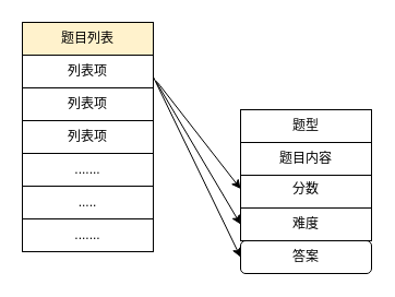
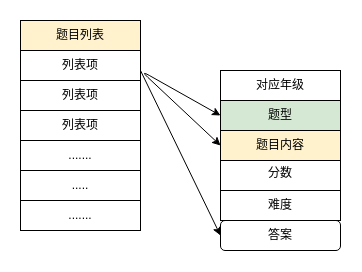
+ <mxCell id="13" value="" style="endArrow=classic;startArrow=classic;html=1;entryX=0;entryY=0.5;entryDx=0;entryDy=0;exitX=0;exitY=0.5;exitDx=0;exitDy=0;" edge="1" parent="1" source="11" target="12"><mxGeometry width="50" height="50" relative="1" as="geometry"><mxPoint x="140" y="180" as="sourcePoint" /><mxPoint x="190" y="130" as="targetPoint" /><Array as="points"><mxPoint x="140" y="70" /></Array></mxGeometry></mxCell>
+ <mxCell id="9" value="对应年级" style="rounded=0;whiteSpace=wrap;html=1;" vertex="1" parent="1"><mxGeometry x="220" y="70" width="120" height="30" as="geometry" /></mxCell>
- <mxCell id="12" value="题型" style="rounded=0;whiteSpace=wrap;html=1;" vertex="1" parent="1"><mxGeometry x="220" y="100" width="120" height="30" as="geometry" /></mxCell>
+ <mxCell id="12" value="题型" style="rounded=0;whiteSpace=wrap;html=1;fillColor=#d5e8d4;" vertex="1" parent="1"><mxGeometry x="220" y="100" width="120" height="30" as="geometry" /></mxCell>
- <mxCell id="16" value="" style="endArrow=classic;startArrow=classic;html=1;entryX=0;entryY=0.5;entryDx=0;entryDy=0;exitX=0;exitY=0.5;exitDx=0;exitDy=0;" edge="1" parent="1" source="15" target="10"><mxGeometry width="50" height="50" relative="1" as="geometry"><mxPoint x="140" y="180" as="sourcePoint" /><mxPoint x="190" y="130" as="targetPoint" /><Array as="points"><mxPoint x="140" y="70" /></Array></mxGeometry></mxCell>
- <mxCell id="11" value="题目内容" style="rounded=0;whiteSpace=wrap;html=1;" vertex="1" parent="1"><mxGeometry x="220" y="130" width="120" height="30" as="geometry" /></mxCell>
+ <mxCell id="11" value="题目内容" style="rounded=0;whiteSpace=wrap;html=1;fillColor=#fff2cc;" vertex="1" parent="1"><mxGeometry x="220" y="130" width="120" height="30" as="geometry" /></mxCell>
